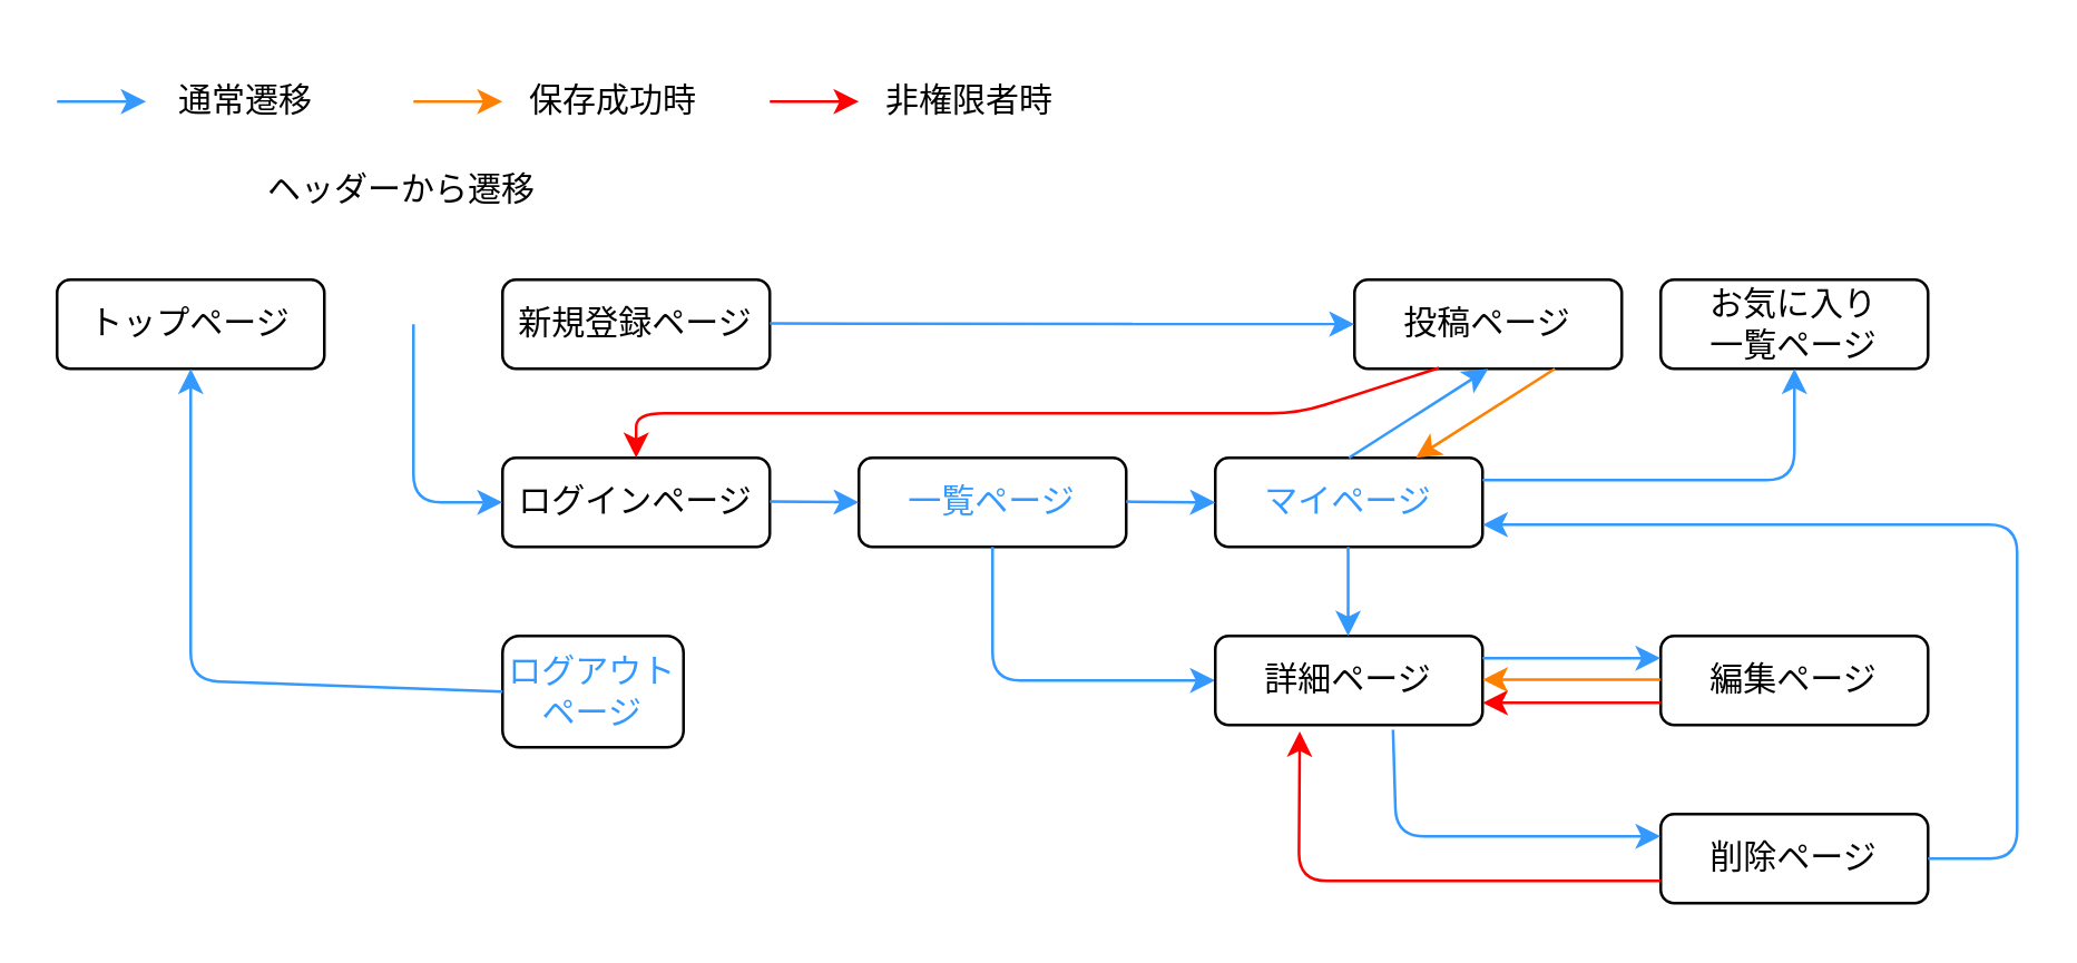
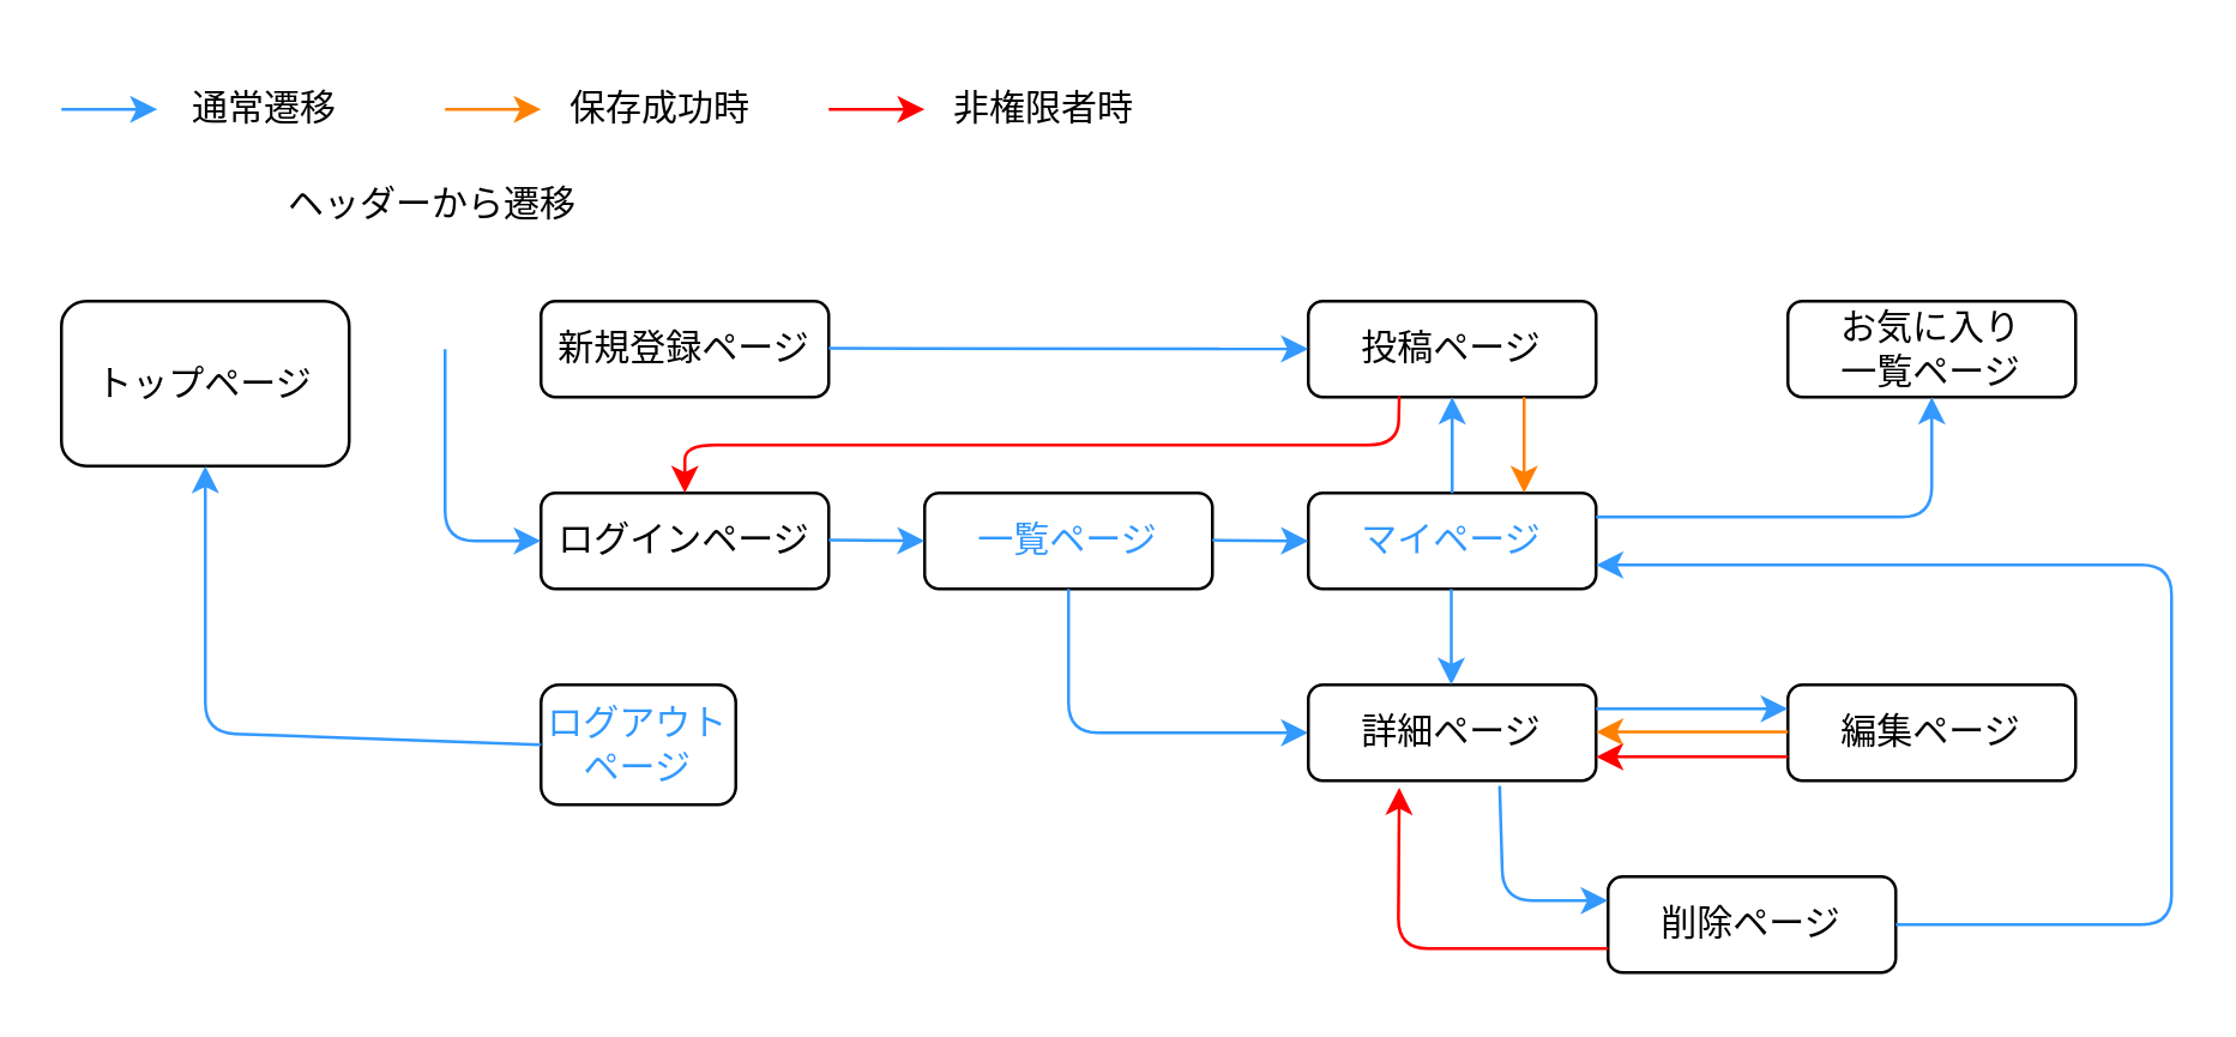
- <mxCell id="2" value="トップページ" style="rounded=1;whiteSpace=wrap;html=1;" vertex="1" parent="1"><mxGeometry x="20" y="100" width="96" height="32" as="geometry" /></mxCell>
+ <mxCell id="2" value="トップページ" style="rounded=1;whiteSpace=wrap;html=1;" vertex="1" parent="1"><mxGeometry x="20" y="100" width="96" height="55" as="geometry" /></mxCell>
- <mxCell id="6" value="投稿ページ" style="rounded=1;whiteSpace=wrap;html=1;" vertex="1" parent="1"><mxGeometry x="486" y="100" width="96" height="32" as="geometry" /></mxCell>
+ <mxCell id="6" value="投稿ページ" style="rounded=1;whiteSpace=wrap;html=1;" vertex="1" parent="1"><mxGeometry x="436" y="100" width="96" height="32" as="geometry" /></mxCell>
- <mxCell id="16" value="削除ページ" style="rounded=1;whiteSpace=wrap;html=1;" vertex="1" parent="1"><mxGeometry x="596" y="292" width="96" height="32" as="geometry" /></mxCell>
+ <mxCell id="16" value="削除ページ" style="rounded=1;whiteSpace=wrap;html=1;" vertex="1" parent="1"><mxGeometry x="536" y="292" width="96" height="32" as="geometry" /></mxCell>
